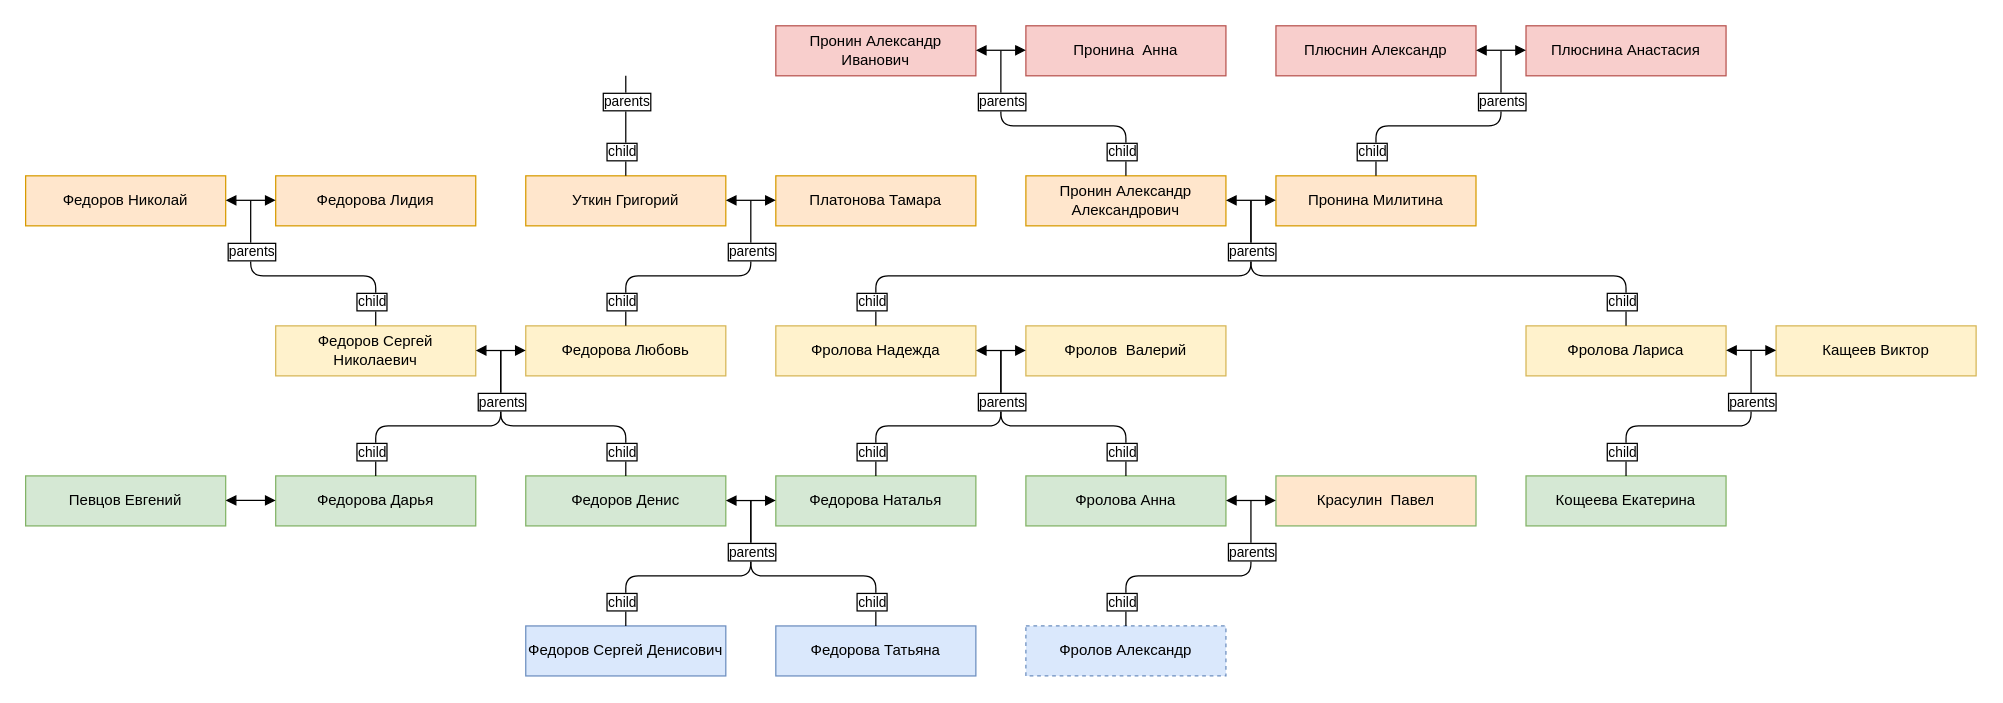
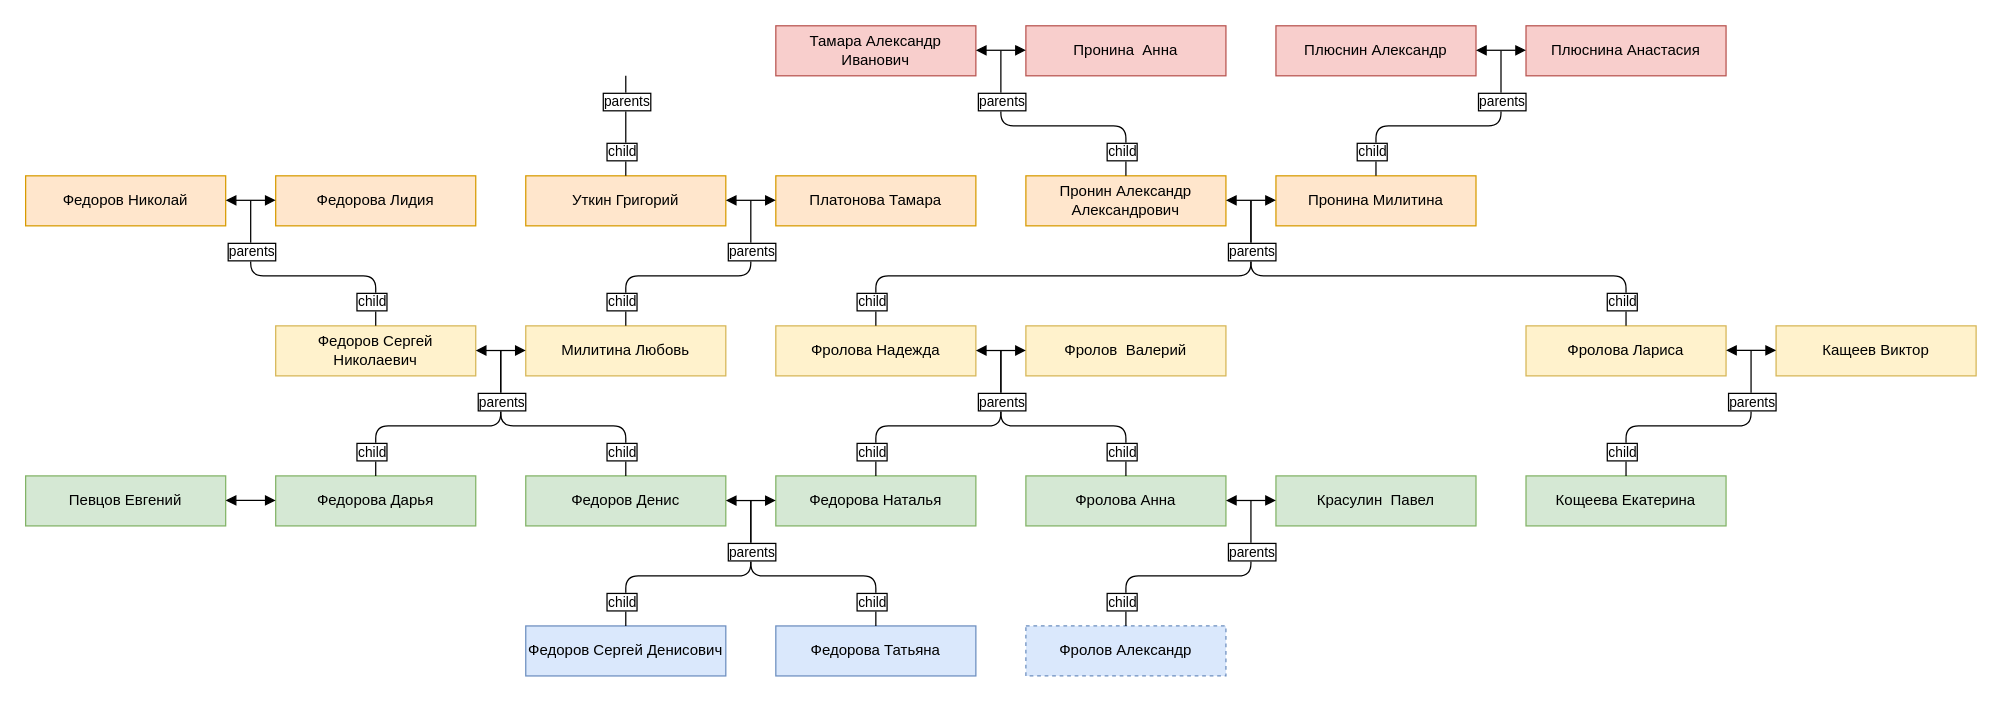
- <mxCell id="47" value="Пронин Александр Иванович" style="rounded=0;whiteSpace=wrap;html=1;fillColor=#f8cecc;strokeColor=#b85450;" parent="1" vertex="1"><mxGeometry x="620" y="20" width="160" height="40" as="geometry" /></mxCell>
+ <mxCell id="47" value="Тамара Александр Иванович" style="rounded=0;whiteSpace=wrap;html=1;fillColor=#f8cecc;strokeColor=#b85450;" parent="1" vertex="1"><mxGeometry x="620" y="20" width="160" height="40" as="geometry" /></mxCell>
- <mxCell id="6" value="Федорова Любовь" style="rounded=0;whiteSpace=wrap;html=1;fillColor=#fff2cc;strokeColor=#d6b656;" parent="1" vertex="1"><mxGeometry x="420" y="260" width="160" height="40" as="geometry" /></mxCell>
+ <mxCell id="6" value="Милитина Любовь" style="rounded=0;whiteSpace=wrap;html=1;fillColor=#fff2cc;strokeColor=#d6b656;" parent="1" vertex="1"><mxGeometry x="420" y="260" width="160" height="40" as="geometry" /></mxCell>
- <mxCell id="35" value="Красулин &amp;nbsp;Павел" style="rounded=0;whiteSpace=wrap;html=1;fillColor=#ffe6cc;strokeColor=#82b366;" parent="1" vertex="1"><mxGeometry x="1020" y="380" width="160" height="40" as="geometry" /></mxCell>
+ <mxCell id="35" value="Красулин &amp;nbsp;Павел" style="rounded=0;whiteSpace=wrap;html=1;fillColor=#d5e8d4;strokeColor=#82b366;" parent="1" vertex="1"><mxGeometry x="1020" y="380" width="160" height="40" as="geometry" /></mxCell>
